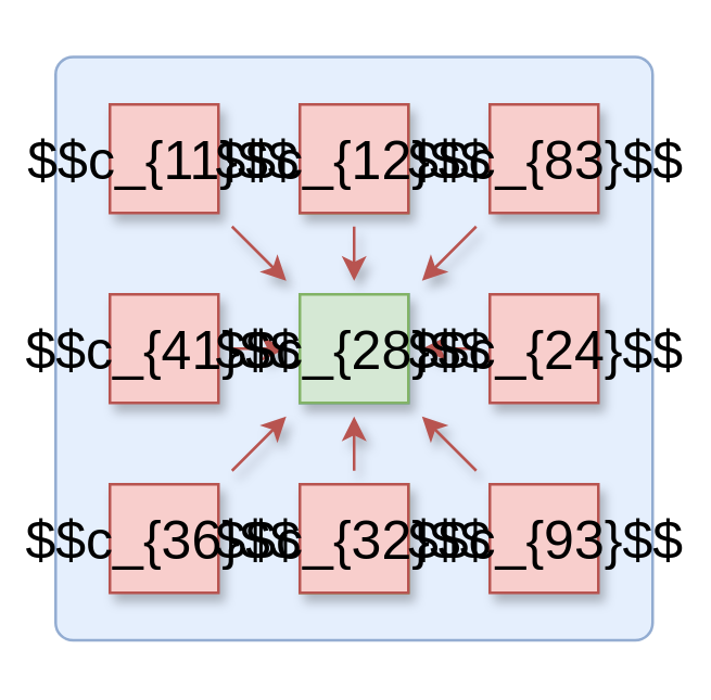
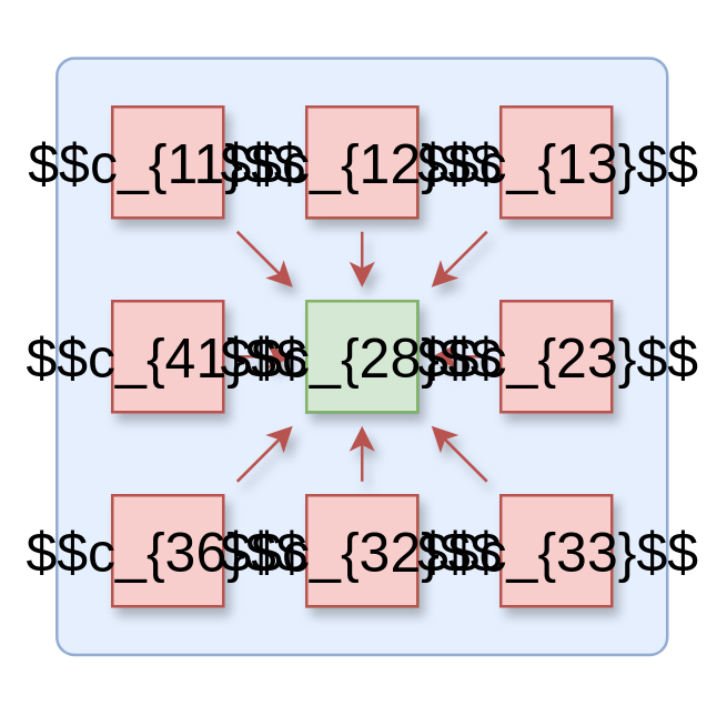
- <mxCell id="26" value="&lt;span style=&quot;font-size: 20px;&quot;&gt;$$c_{83}$$&lt;/span&gt;" style="text;html=1;strokeColor=none;fillColor=none;align=center;verticalAlign=middle;whiteSpace=wrap;rounded=0;" vertex="1" parent="1"><mxGeometry x="181" y="38" width="40" height="40" as="geometry" /></mxCell>
+ <mxCell id="26" value="&lt;span style=&quot;font-size: 20px;&quot;&gt;$$c_{13}$$&lt;/span&gt;" style="text;html=1;strokeColor=none;fillColor=none;align=center;verticalAlign=middle;whiteSpace=wrap;rounded=0;" vertex="1" parent="1"><mxGeometry x="181" y="38" width="40" height="40" as="geometry" /></mxCell>
- <mxCell id="23" value="&lt;span style=&quot;font-size: 20px;&quot;&gt;$$c_{24}$$&lt;/span&gt;" style="text;html=1;strokeColor=none;fillColor=none;align=center;verticalAlign=middle;whiteSpace=wrap;rounded=0;" vertex="1" parent="1"><mxGeometry x="181" y="108" width="40" height="40" as="geometry" /></mxCell>
+ <mxCell id="23" value="&lt;span style=&quot;font-size: 20px;&quot;&gt;$$c_{23}$$&lt;/span&gt;" style="text;html=1;strokeColor=none;fillColor=none;align=center;verticalAlign=middle;whiteSpace=wrap;rounded=0;" vertex="1" parent="1"><mxGeometry x="181" y="108" width="40" height="40" as="geometry" /></mxCell>
- <mxCell id="28" value="&lt;span style=&quot;font-size: 20px;&quot;&gt;$$c_{93}$$&lt;/span&gt;" style="text;html=1;strokeColor=none;fillColor=none;align=center;verticalAlign=middle;whiteSpace=wrap;rounded=0;" vertex="1" parent="1"><mxGeometry x="181" y="178" width="40" height="40" as="geometry" /></mxCell>
+ <mxCell id="28" value="&lt;span style=&quot;font-size: 20px;&quot;&gt;$$c_{33}$$&lt;/span&gt;" style="text;html=1;strokeColor=none;fillColor=none;align=center;verticalAlign=middle;whiteSpace=wrap;rounded=0;" vertex="1" parent="1"><mxGeometry x="181" y="178" width="40" height="40" as="geometry" /></mxCell>
